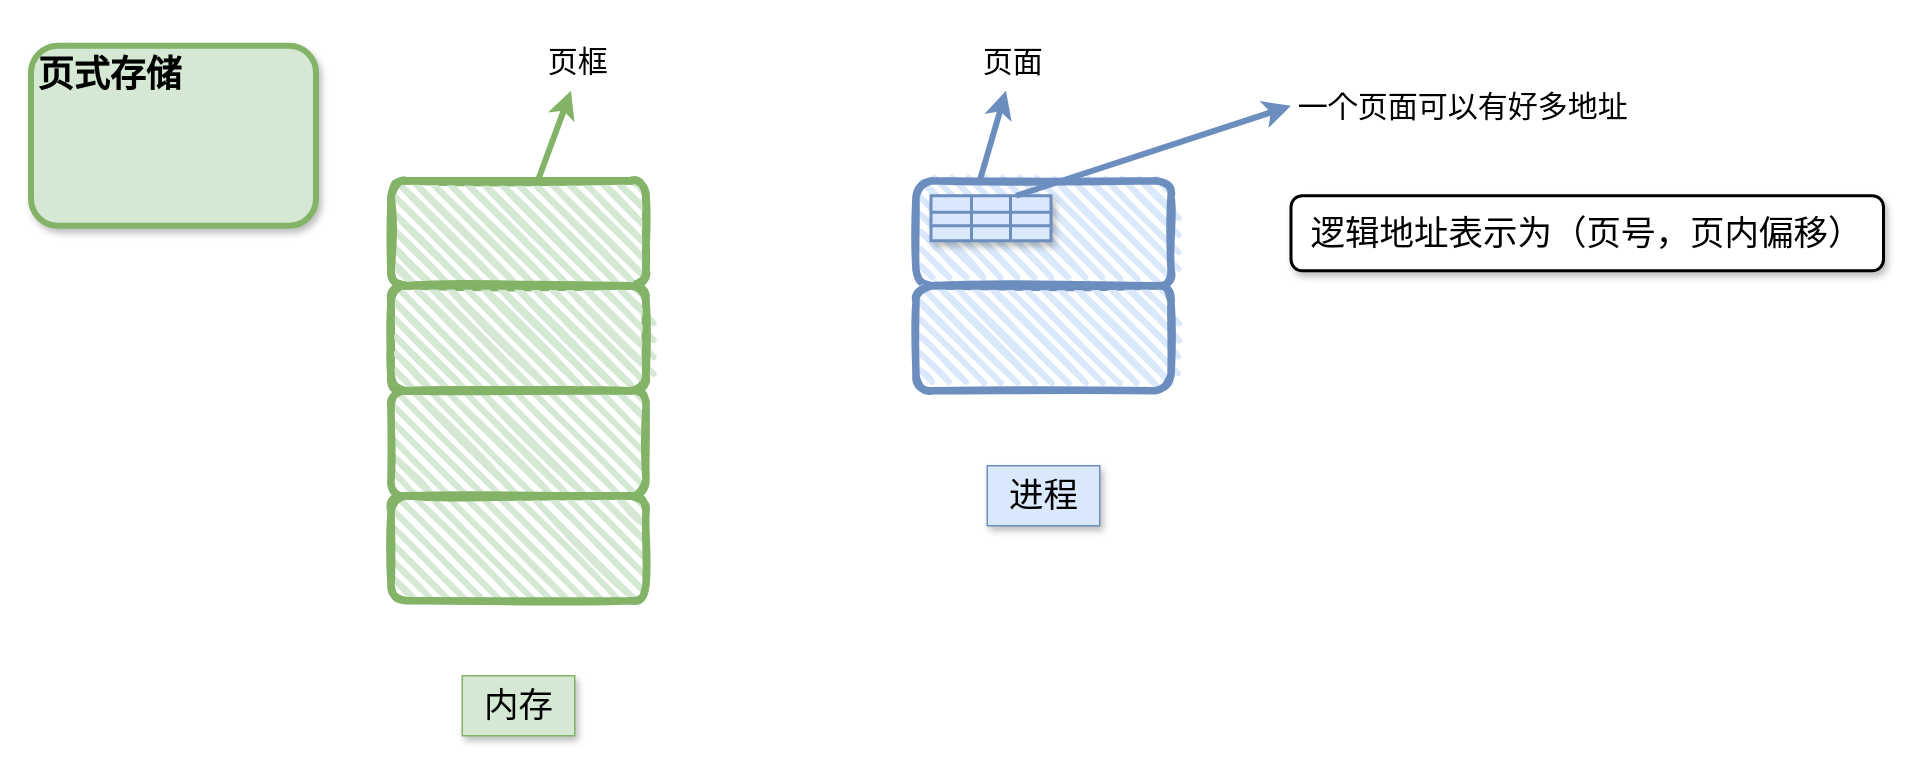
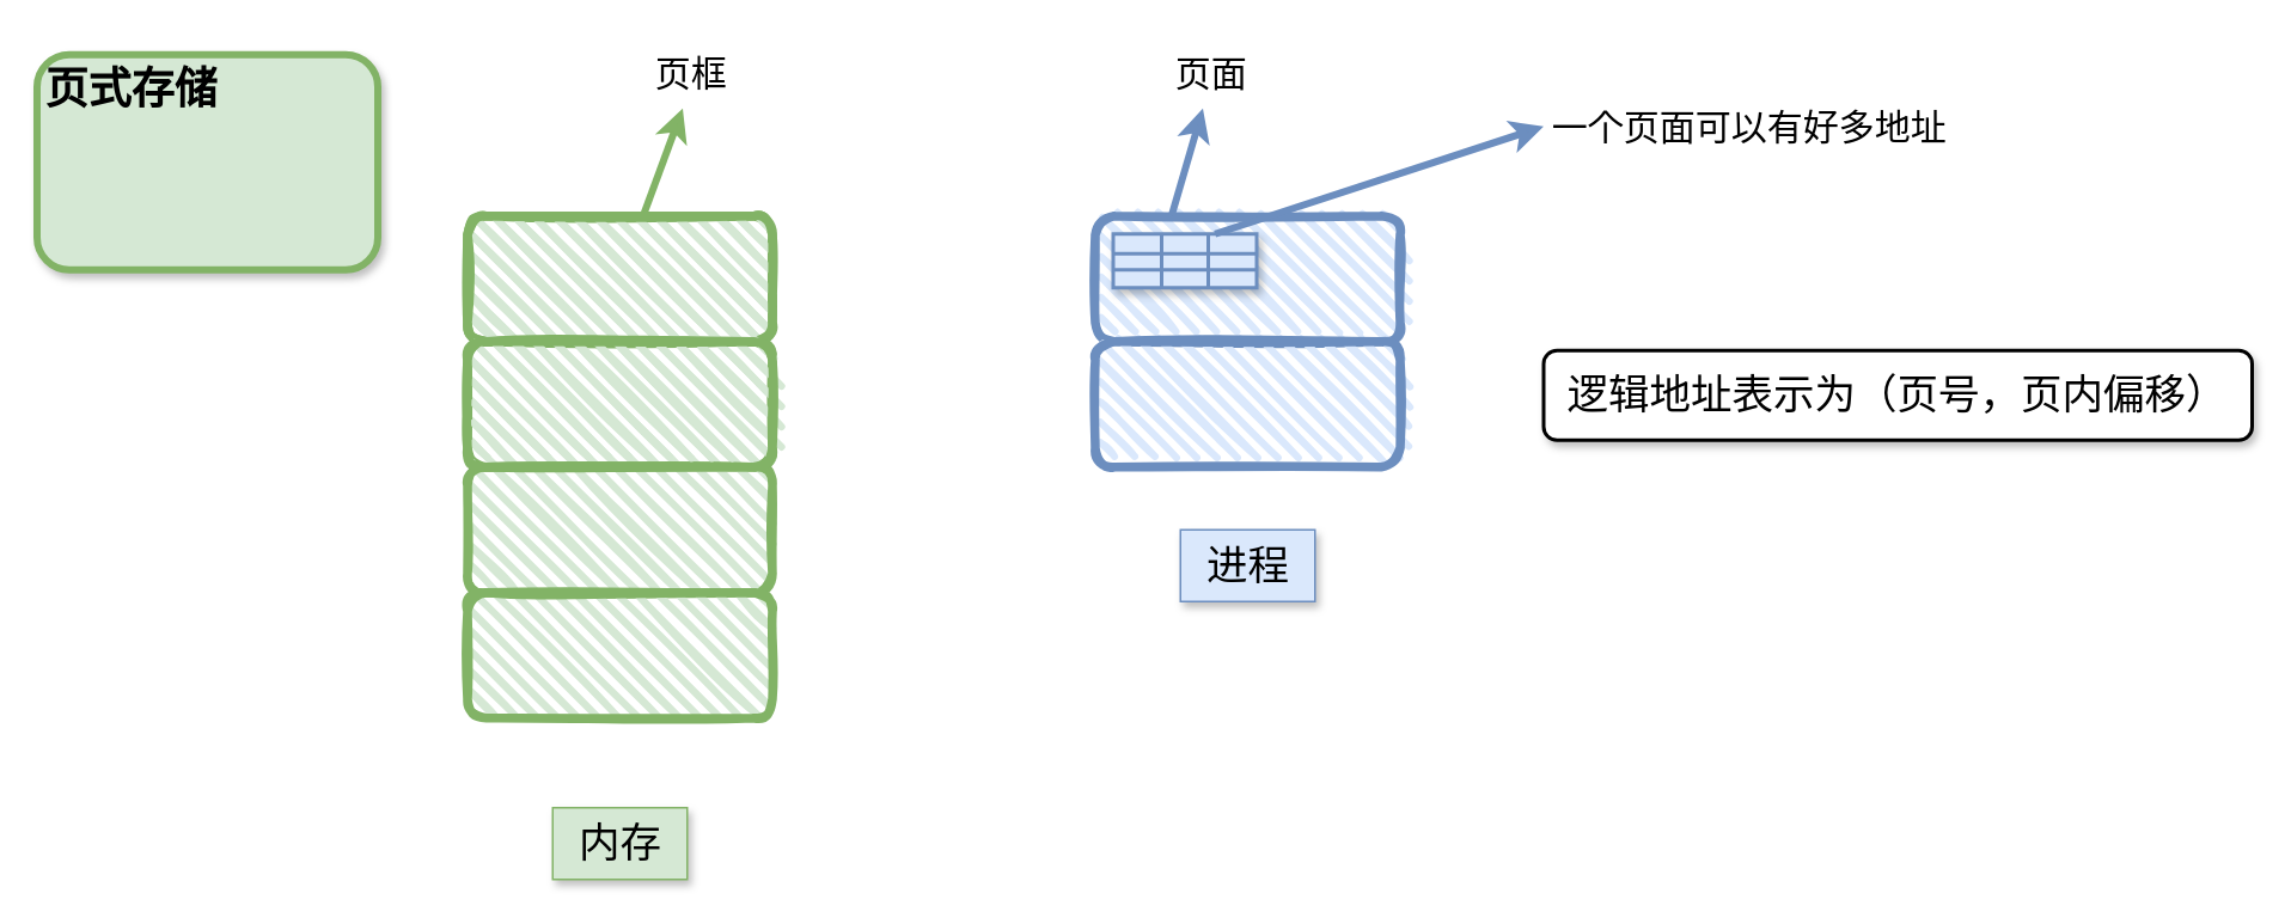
- <mxCell id="32" value="逻辑地址表示为（页号，页内偏移）" style="rounded=1;whiteSpace=wrap;html=1;shadow=1;glass=0;sketch=0;fontSize=23;strokeColor=default;strokeWidth=2;gradientColor=none;align=center;" vertex="1" parent="1"><mxGeometry x="860" y="130" width="395" height="50" as="geometry" /></mxCell>
+ <mxCell id="32" value="逻辑地址表示为（页号，页内偏移）" style="rounded=1;whiteSpace=wrap;html=1;shadow=1;glass=0;sketch=0;fontSize=23;strokeColor=default;strokeWidth=2;gradientColor=none;align=center;" vertex="1" parent="1"><mxGeometry x="860" y="195" width="395" height="50" as="geometry" /></mxCell>
- <mxCell id="14" value="进程" style="text;html=1;strokeColor=#6c8ebf;fillColor=#dae8fc;align=center;verticalAlign=middle;whiteSpace=wrap;rounded=0;fontSize=23;shadow=1;" vertex="1" parent="1"><mxGeometry x="657.5" y="310" width="75" height="40" as="geometry" /></mxCell>
+ <mxCell id="14" value="进程" style="text;html=1;strokeColor=#6c8ebf;fillColor=#dae8fc;align=center;verticalAlign=middle;whiteSpace=wrap;rounded=0;fontSize=23;shadow=1;" vertex="1" parent="1"><mxGeometry x="657.5" y="295" width="75" height="40" as="geometry" /></mxCell>
